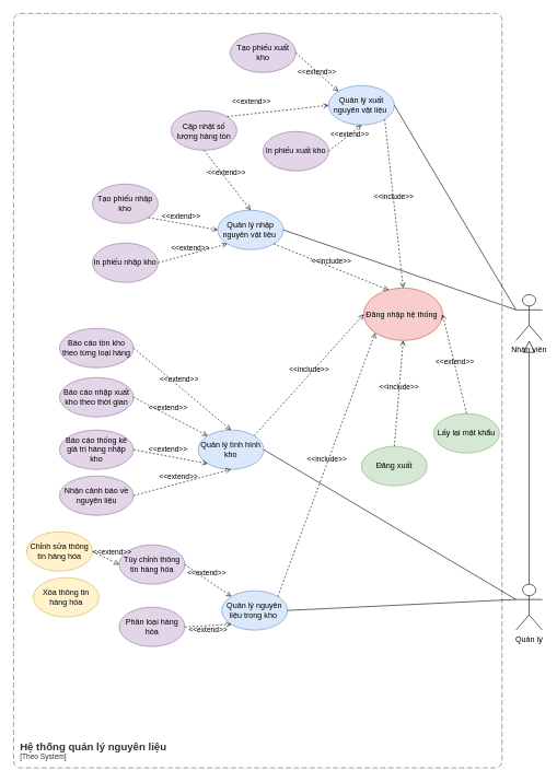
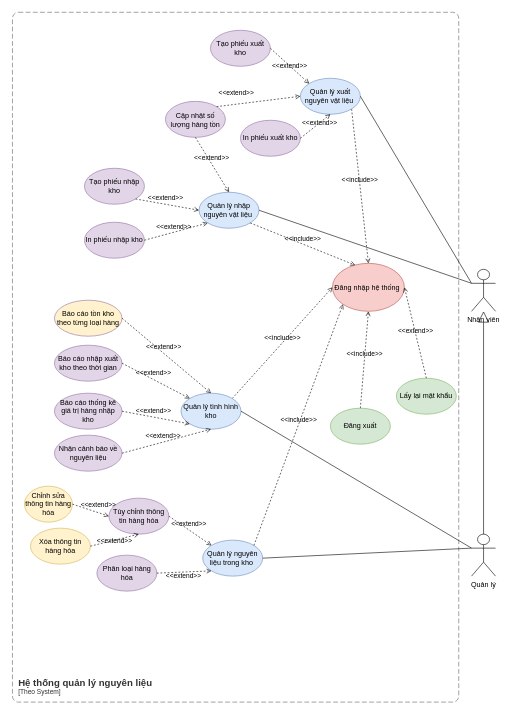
- <mxCell id="6" value="Cập nhật số lượng hàng tồn" style="ellipse;whiteSpace=wrap;html=1;fillColor=#e1d5e7;strokeColor=#9673a6;" parent="1" vertex="1"><mxGeometry x="260" y="168.5" width="100" height="60" as="geometry" /></mxCell>
+ <mxCell id="6" value="Cập nhật số lượng hàng tồn" style="ellipse;whiteSpace=wrap;html=1;fillColor=#e1d5e7;strokeColor=#9673a6;" parent="1" vertex="1"><mxGeometry x="275" y="168.5" width="100" height="60" as="geometry" /></mxCell>
- <mxCell id="34" value="Báo cáo tồn kho theo từng loại hàng" style="ellipse;whiteSpace=wrap;html=1;fillColor=#e1d5e7;strokeColor=#9673a6;" parent="1" vertex="1"><mxGeometry x="90" y="500" width="112.64" height="60" as="geometry" /></mxCell>
+ <mxCell id="34" value="Báo cáo tồn kho theo từng loại hàng" style="ellipse;whiteSpace=wrap;html=1;fillColor=#fff2cc;strokeColor=#9673a6;" parent="1" vertex="1"><mxGeometry x="90" y="500" width="112.64" height="60" as="geometry" /></mxCell>
- <mxCell id="46" value="Chỉnh sửa thông tin hàng hóa" style="ellipse;whiteSpace=wrap;html=1;fillColor=#fff2cc;strokeColor=#d6b656;" vertex="1" parent="1"><mxGeometry x="40" y="810" width="100" height="60" as="geometry" /></mxCell>
+ <mxCell id="46" value="Chỉnh sửa thông tin hàng hóa" style="ellipse;whiteSpace=wrap;html=1;fillColor=#fff2cc;strokeColor=#d6b656;" vertex="1" parent="1"><mxGeometry x="40" y="810" width="80" height="60" as="geometry" /></mxCell>
+ <mxCell id="49" value="&amp;lt;&amp;lt;extend&amp;gt;&amp;gt;" style="html=1;verticalAlign=bottom;labelBackgroundColor=none;endArrow=open;endFill=0;dashed=1;rounded=0;entryX=0.5;entryY=1;entryDx=0;entryDy=0;exitX=1;exitY=0.5;exitDx=0;exitDy=0;" edge="1" parent="1" source="47" target="9"><mxGeometry x="-0.067" y="-10" width="160" relative="1" as="geometry"><mxPoint x="150" y="850" as="sourcePoint" /><mxPoint x="191" y="870" as="targetPoint" /><mxPoint as="offset" /></mxGeometry></mxCell>
- <mxCell id="8" value="Phân loại hàng hóa" style="ellipse;whiteSpace=wrap;html=1;fillColor=#e1d5e7;strokeColor=#9673a6;" parent="1" vertex="1"><mxGeometry x="180.75" y="925" width="100" height="60" as="geometry" /></mxCell>
+ <mxCell id="8" value="Phân loại hàng hóa" style="ellipse;whiteSpace=wrap;html=1;fillColor=#e1d5e7;strokeColor=#9673a6;" parent="1" vertex="1"><mxGeometry x="160.75" y="925" width="100" height="60" as="geometry" /></mxCell>
